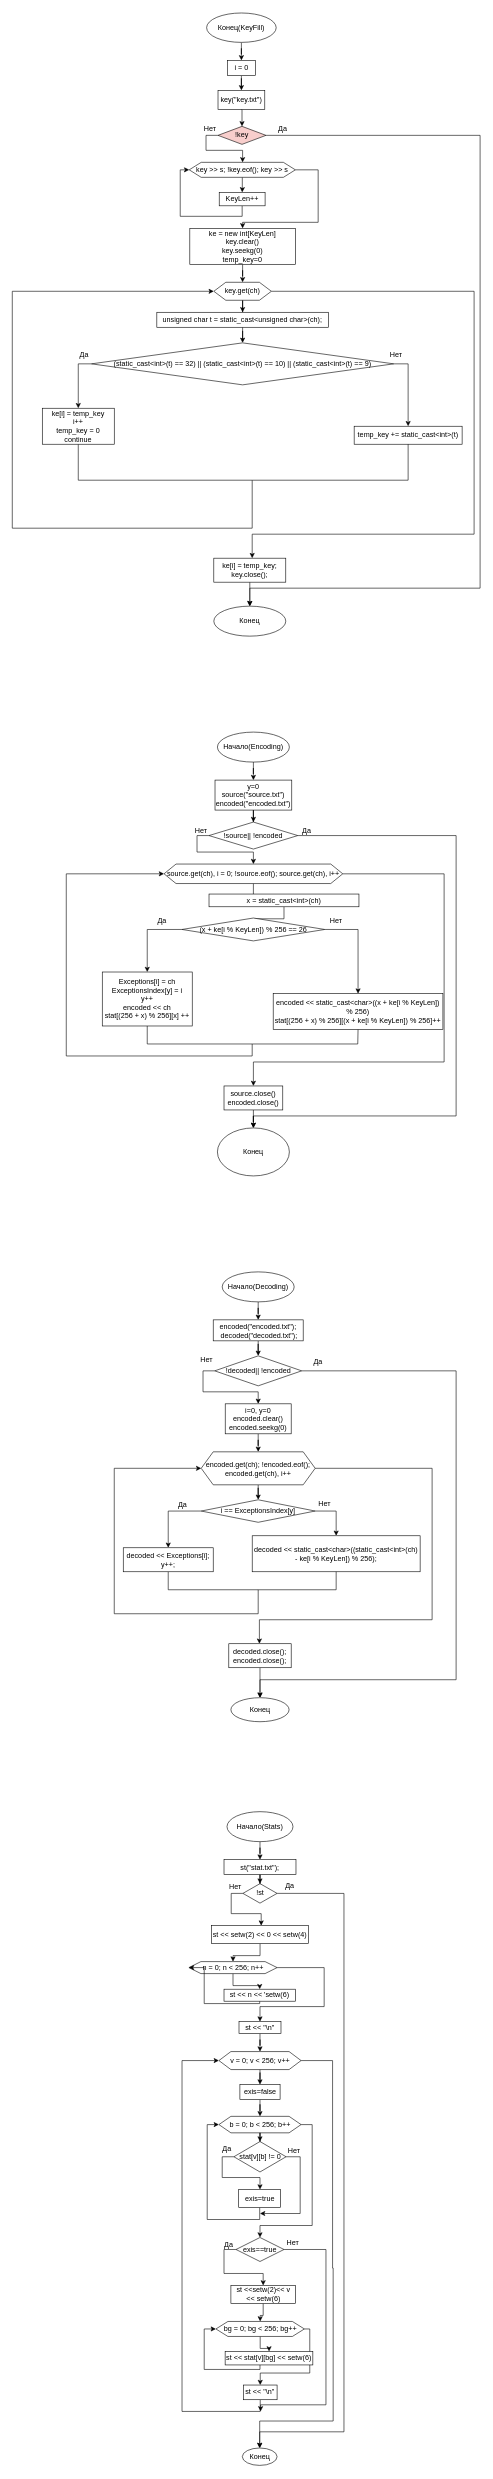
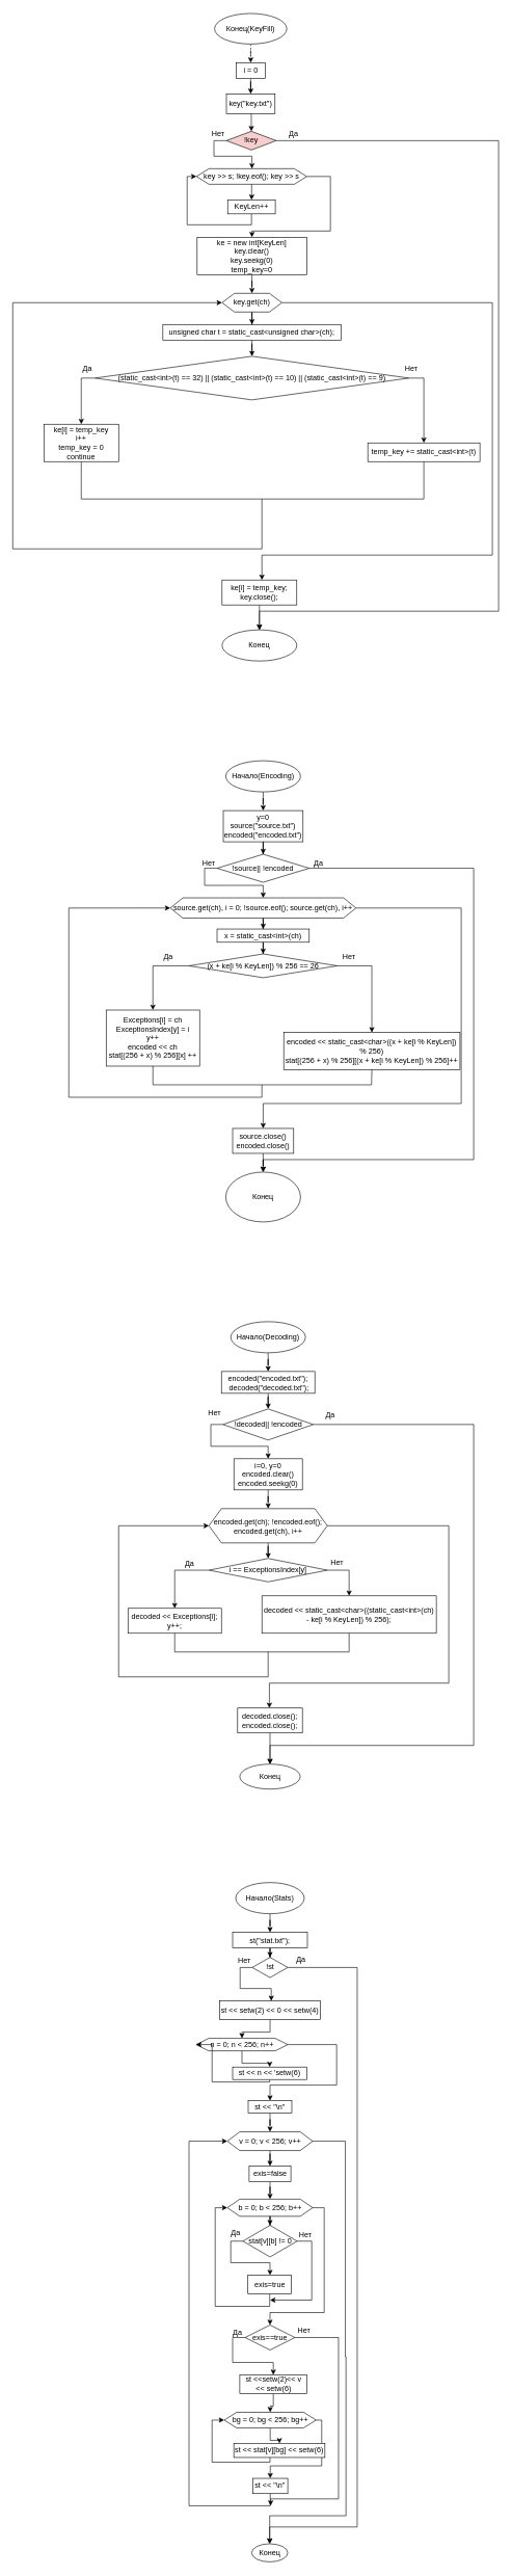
- <mxCell id="2" value="" style="edgeStyle=orthogonalEdgeStyle;rounded=0;orthogonalLoop=1;jettySize=auto;html=1;" parent="1" source="3" target="5" edge="1"><mxGeometry relative="1" as="geometry" /></mxCell>
+ <mxCell id="2" value="" style="edgeStyle=orthogonalEdgeStyle;rounded=0;orthogonalLoop=1;jettySize=auto;html=1;dashed=1;" parent="1" source="3" target="5" edge="1"><mxGeometry relative="1" as="geometry" /></mxCell>
- <mxCell id="48" value="x = static_cast&amp;lt;int&amp;gt;(ch)" style="whiteSpace=wrap;html=1;" parent="1" vertex="1"><mxGeometry x="348" y="1489" width="250" height="21.25" as="geometry" /></mxCell>
+ <mxCell id="48" value="x = static_cast&amp;lt;int&amp;gt;(ch)" style="whiteSpace=wrap;html=1;" parent="1" vertex="1"><mxGeometry x="348" y="1489" width="148" height="21.25" as="geometry" /></mxCell>
